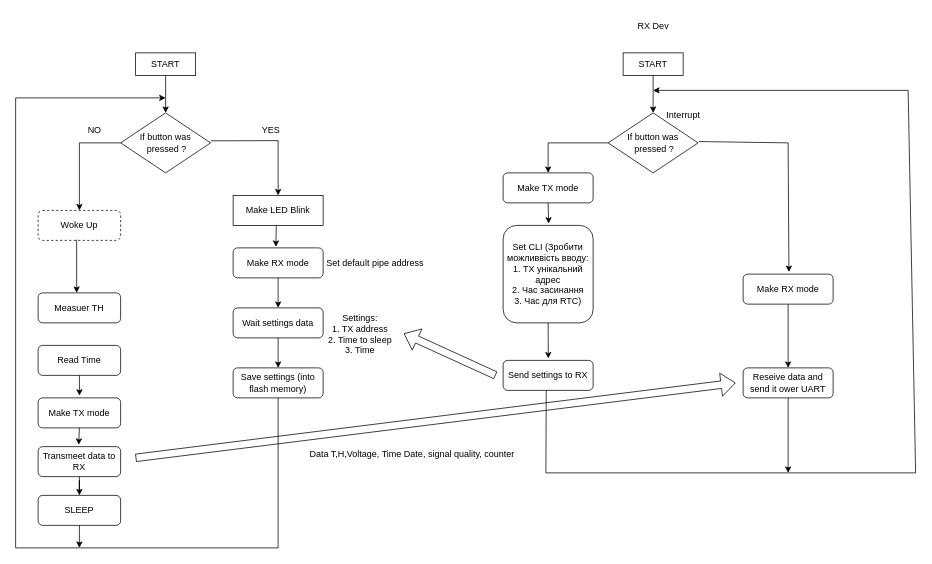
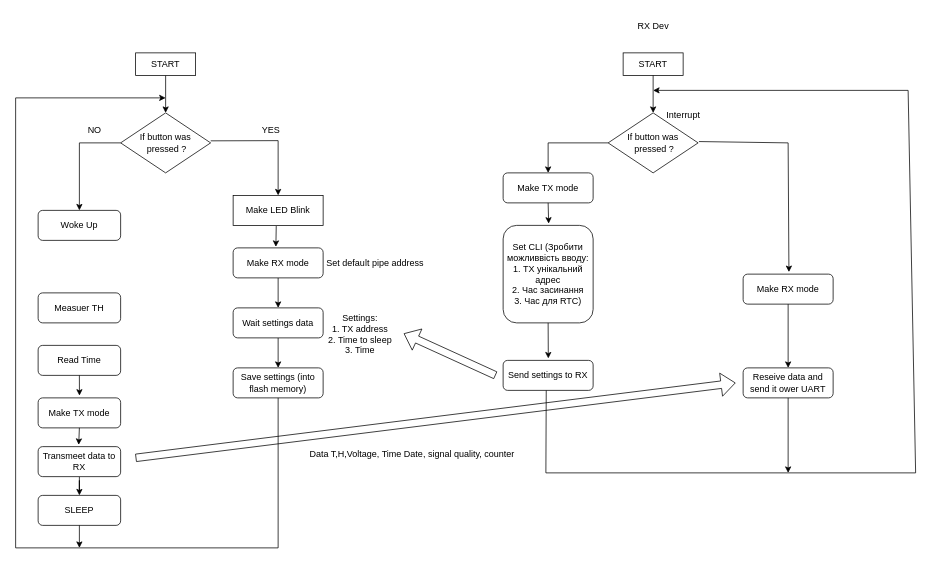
- <mxCell id="17" value="Woke Up" style="rounded=1;whiteSpace=wrap;html=1;dashed=1;" parent="1" vertex="1"><mxGeometry x="50" y="280" width="110" height="40" as="geometry" /></mxCell>
+ <mxCell id="17" value="Woke Up" style="rounded=1;whiteSpace=wrap;html=1;" parent="1" vertex="1"><mxGeometry x="50" y="280" width="110" height="40" as="geometry" /></mxCell>
- <mxCell id="45" value="" style="endArrow=classic;html=1;rounded=0;exitX=0.467;exitY=0.975;exitDx=0;exitDy=0;exitPerimeter=0;entryX=0.467;entryY=0;entryDx=0;entryDy=0;entryPerimeter=0;" edge="1" parent="1" source="17" target="13"><mxGeometry width="50" height="50" relative="1" as="geometry"><mxPoint x="530" y="530" as="sourcePoint" /><mxPoint x="580" y="480" as="targetPoint" /></mxGeometry></mxCell>
